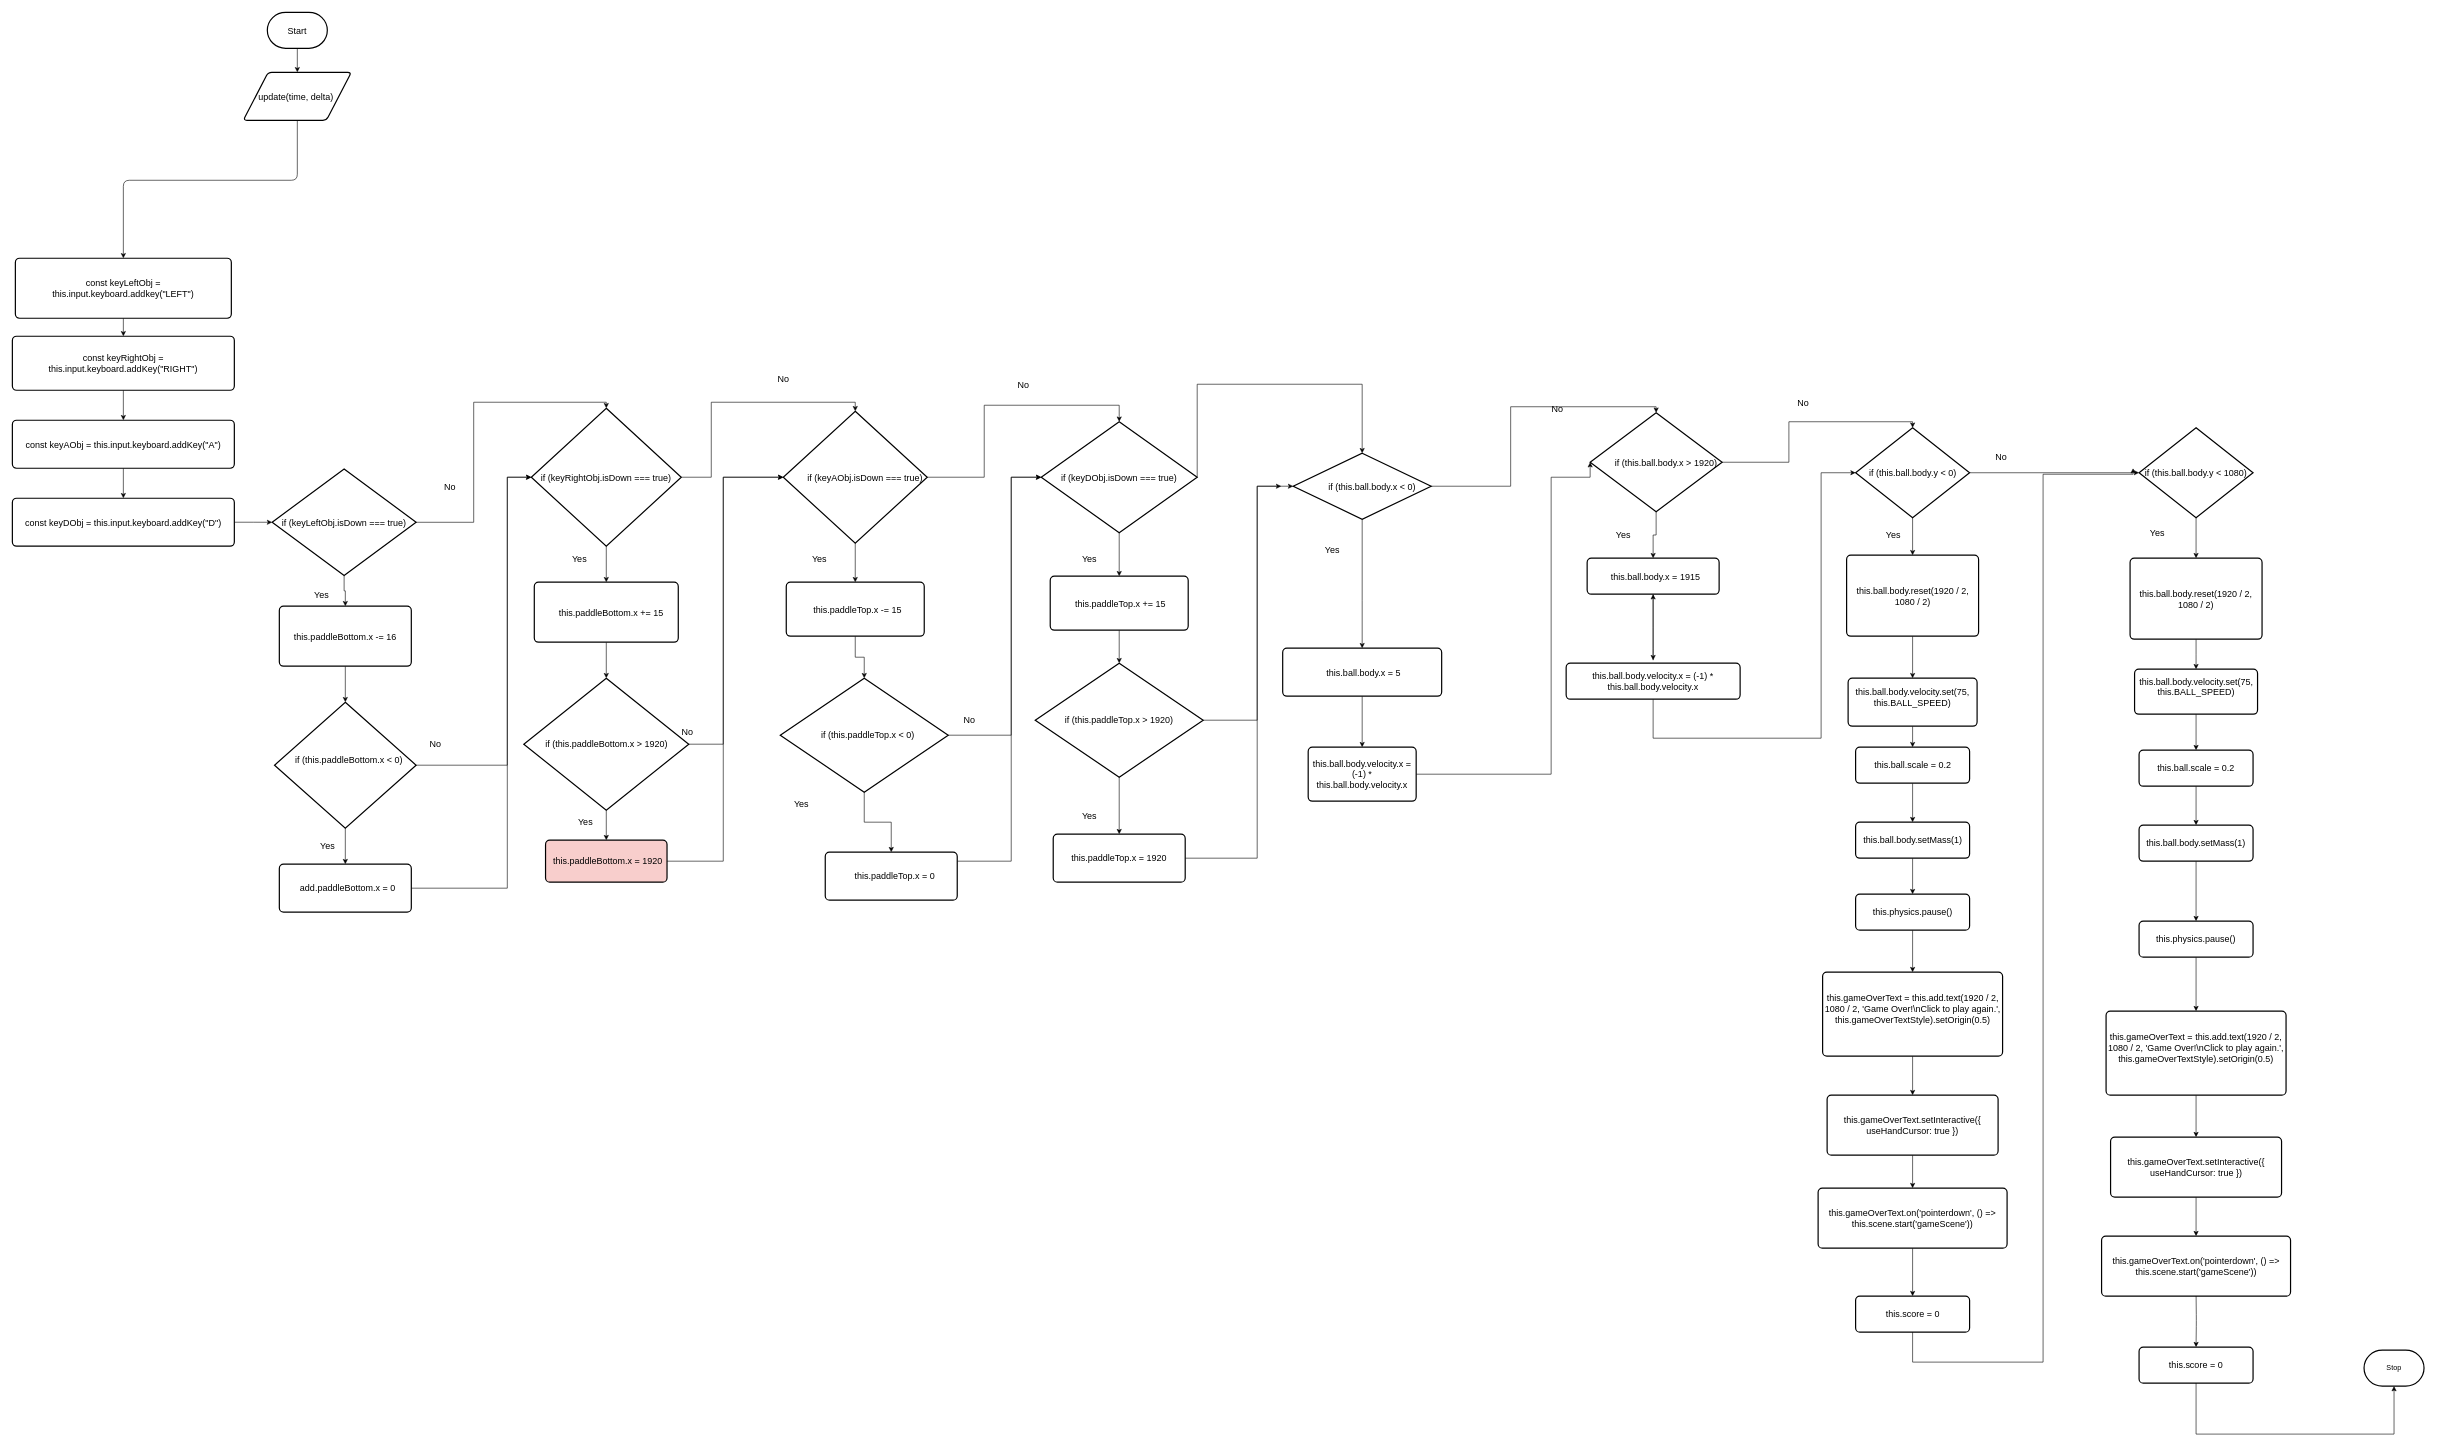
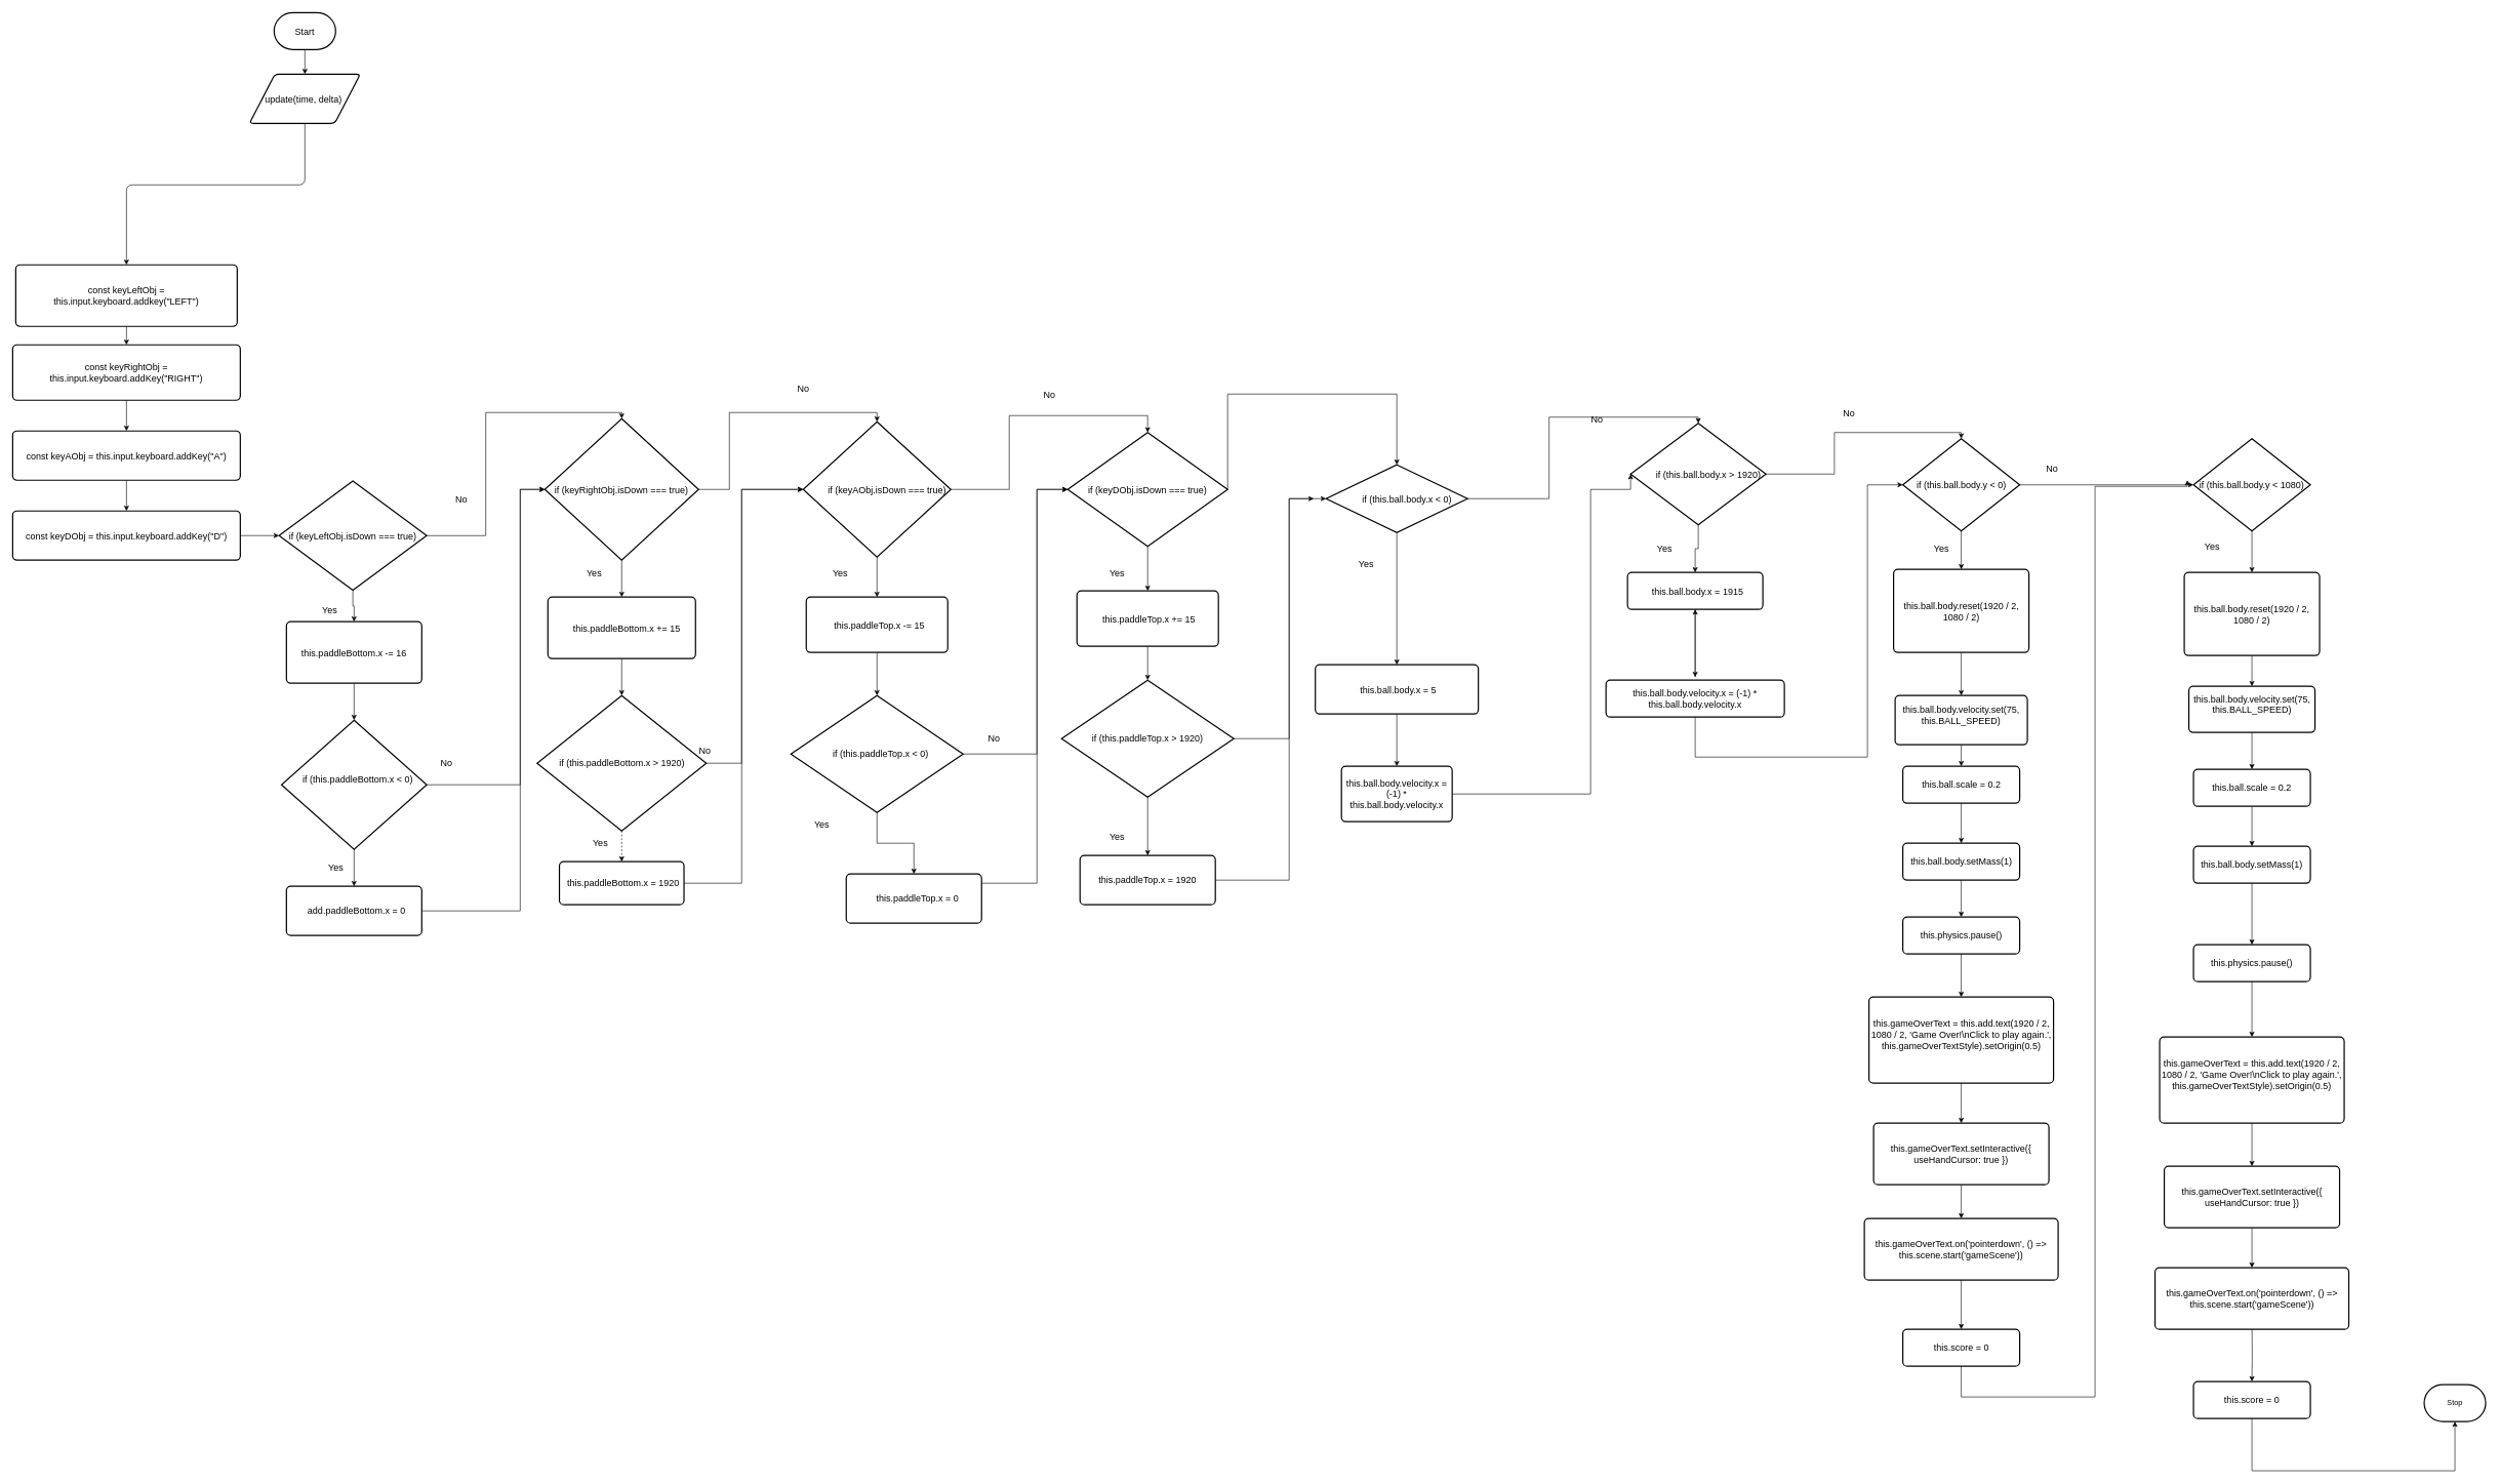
- <mxCell id="44" value="&amp;nbsp; &amp;nbsp;if (this.paddleTop.x &amp;lt; 0)" style="strokeWidth=2;html=1;shape=mxgraph.flowchart.decision;whiteSpace=wrap;fontSize=15;" parent="1" vertex="1"><mxGeometry x="1300" y="1130" width="280" height="190" as="geometry" /></mxCell>
+ <mxCell id="44" value="&amp;nbsp; &amp;nbsp;if (this.paddleTop.x &amp;lt; 0)" style="strokeWidth=2;html=1;shape=mxgraph.flowchart.decision;whiteSpace=wrap;fontSize=15;" parent="1" vertex="1"><mxGeometry x="1285" y="1130" width="280" height="190" as="geometry" /></mxCell>
- <mxCell id="32" style="edgeStyle=none;html=1;fontSize=15;" parent="1" source="34" target="36" edge="1"><mxGeometry relative="1" as="geometry" /></mxCell>
+ <mxCell id="32" style="edgeStyle=none;html=1;fontSize=15;dashed=1;" parent="1" source="34" target="36" edge="1"><mxGeometry relative="1" as="geometry" /></mxCell>
- <mxCell id="36" value="&lt;div&gt;&amp;nbsp;this.paddleBottom.x = 1920&lt;/div&gt;" style="rounded=1;whiteSpace=wrap;html=1;absoluteArcSize=1;arcSize=14;strokeWidth=2;fontSize=15;fillColor=#f8cecc;" parent="1" vertex="1"><mxGeometry x="908.75" y="1400" width="202.5" height="70" as="geometry" /></mxCell>
+ <mxCell id="36" value="&lt;div&gt;&amp;nbsp;this.paddleBottom.x = 1920&lt;/div&gt;" style="rounded=1;whiteSpace=wrap;html=1;absoluteArcSize=1;arcSize=14;strokeWidth=2;fontSize=15;" parent="1" vertex="1"><mxGeometry x="908.75" y="1400" width="202.5" height="70" as="geometry" /></mxCell>
